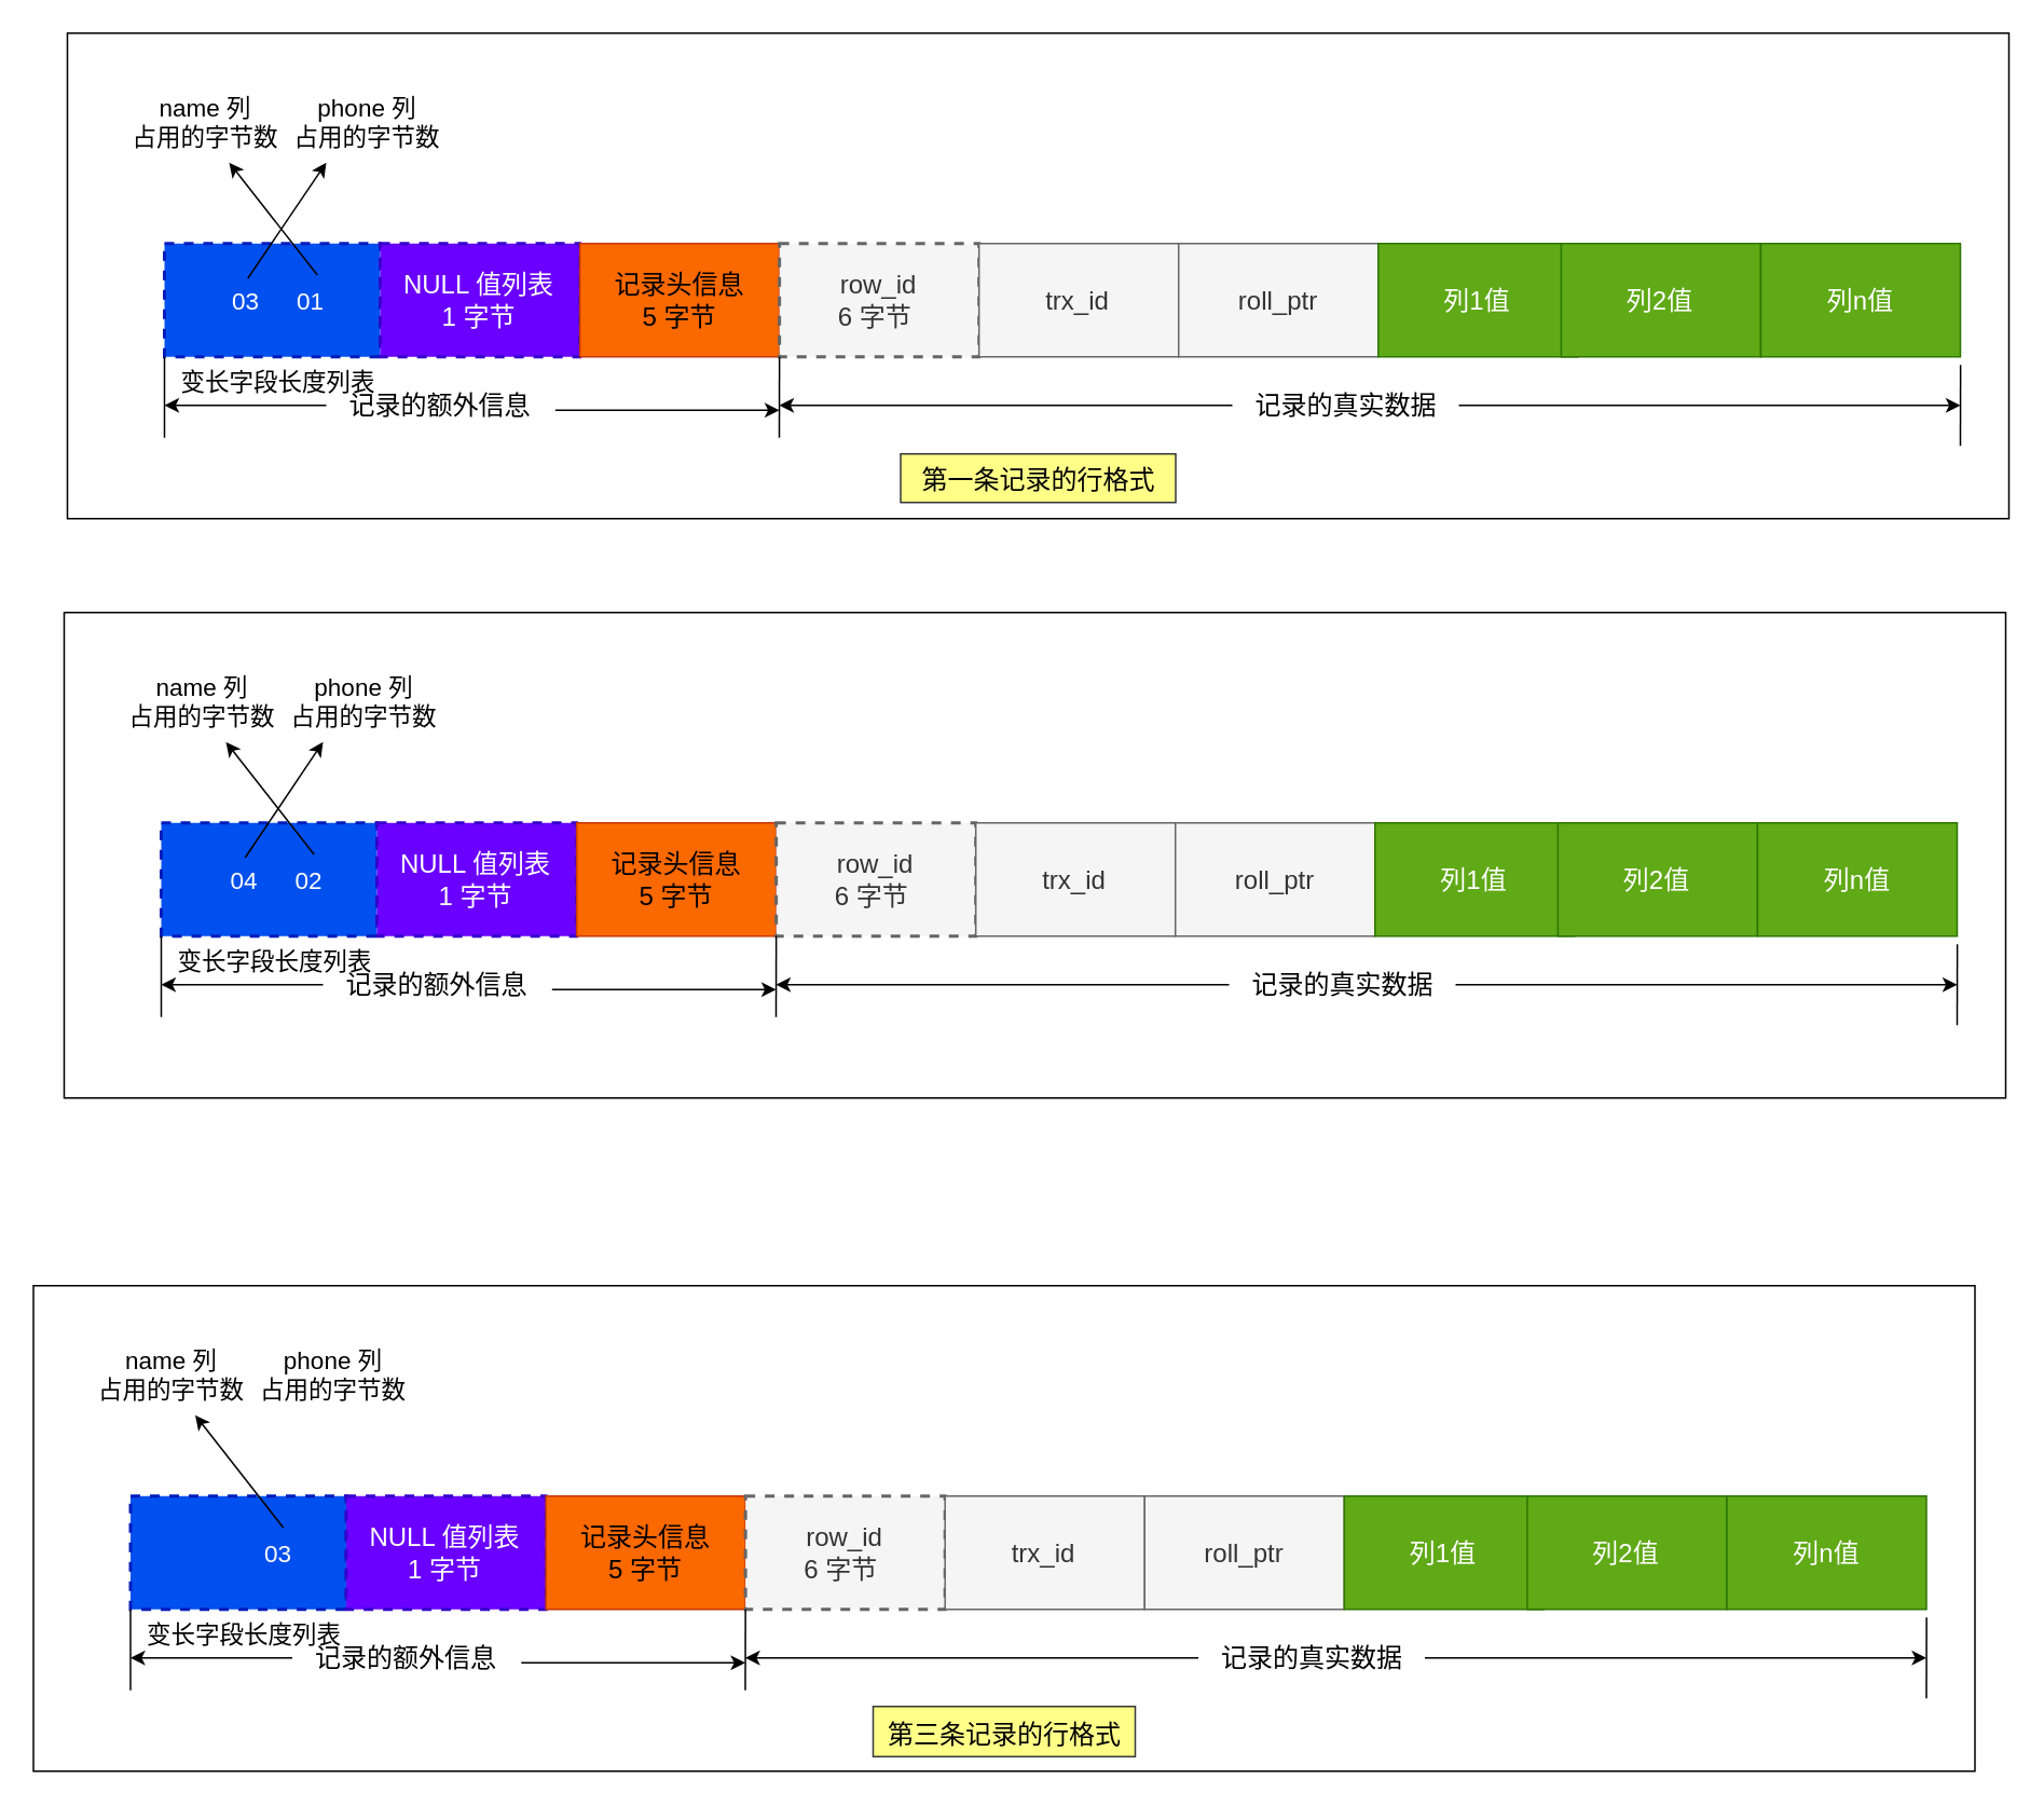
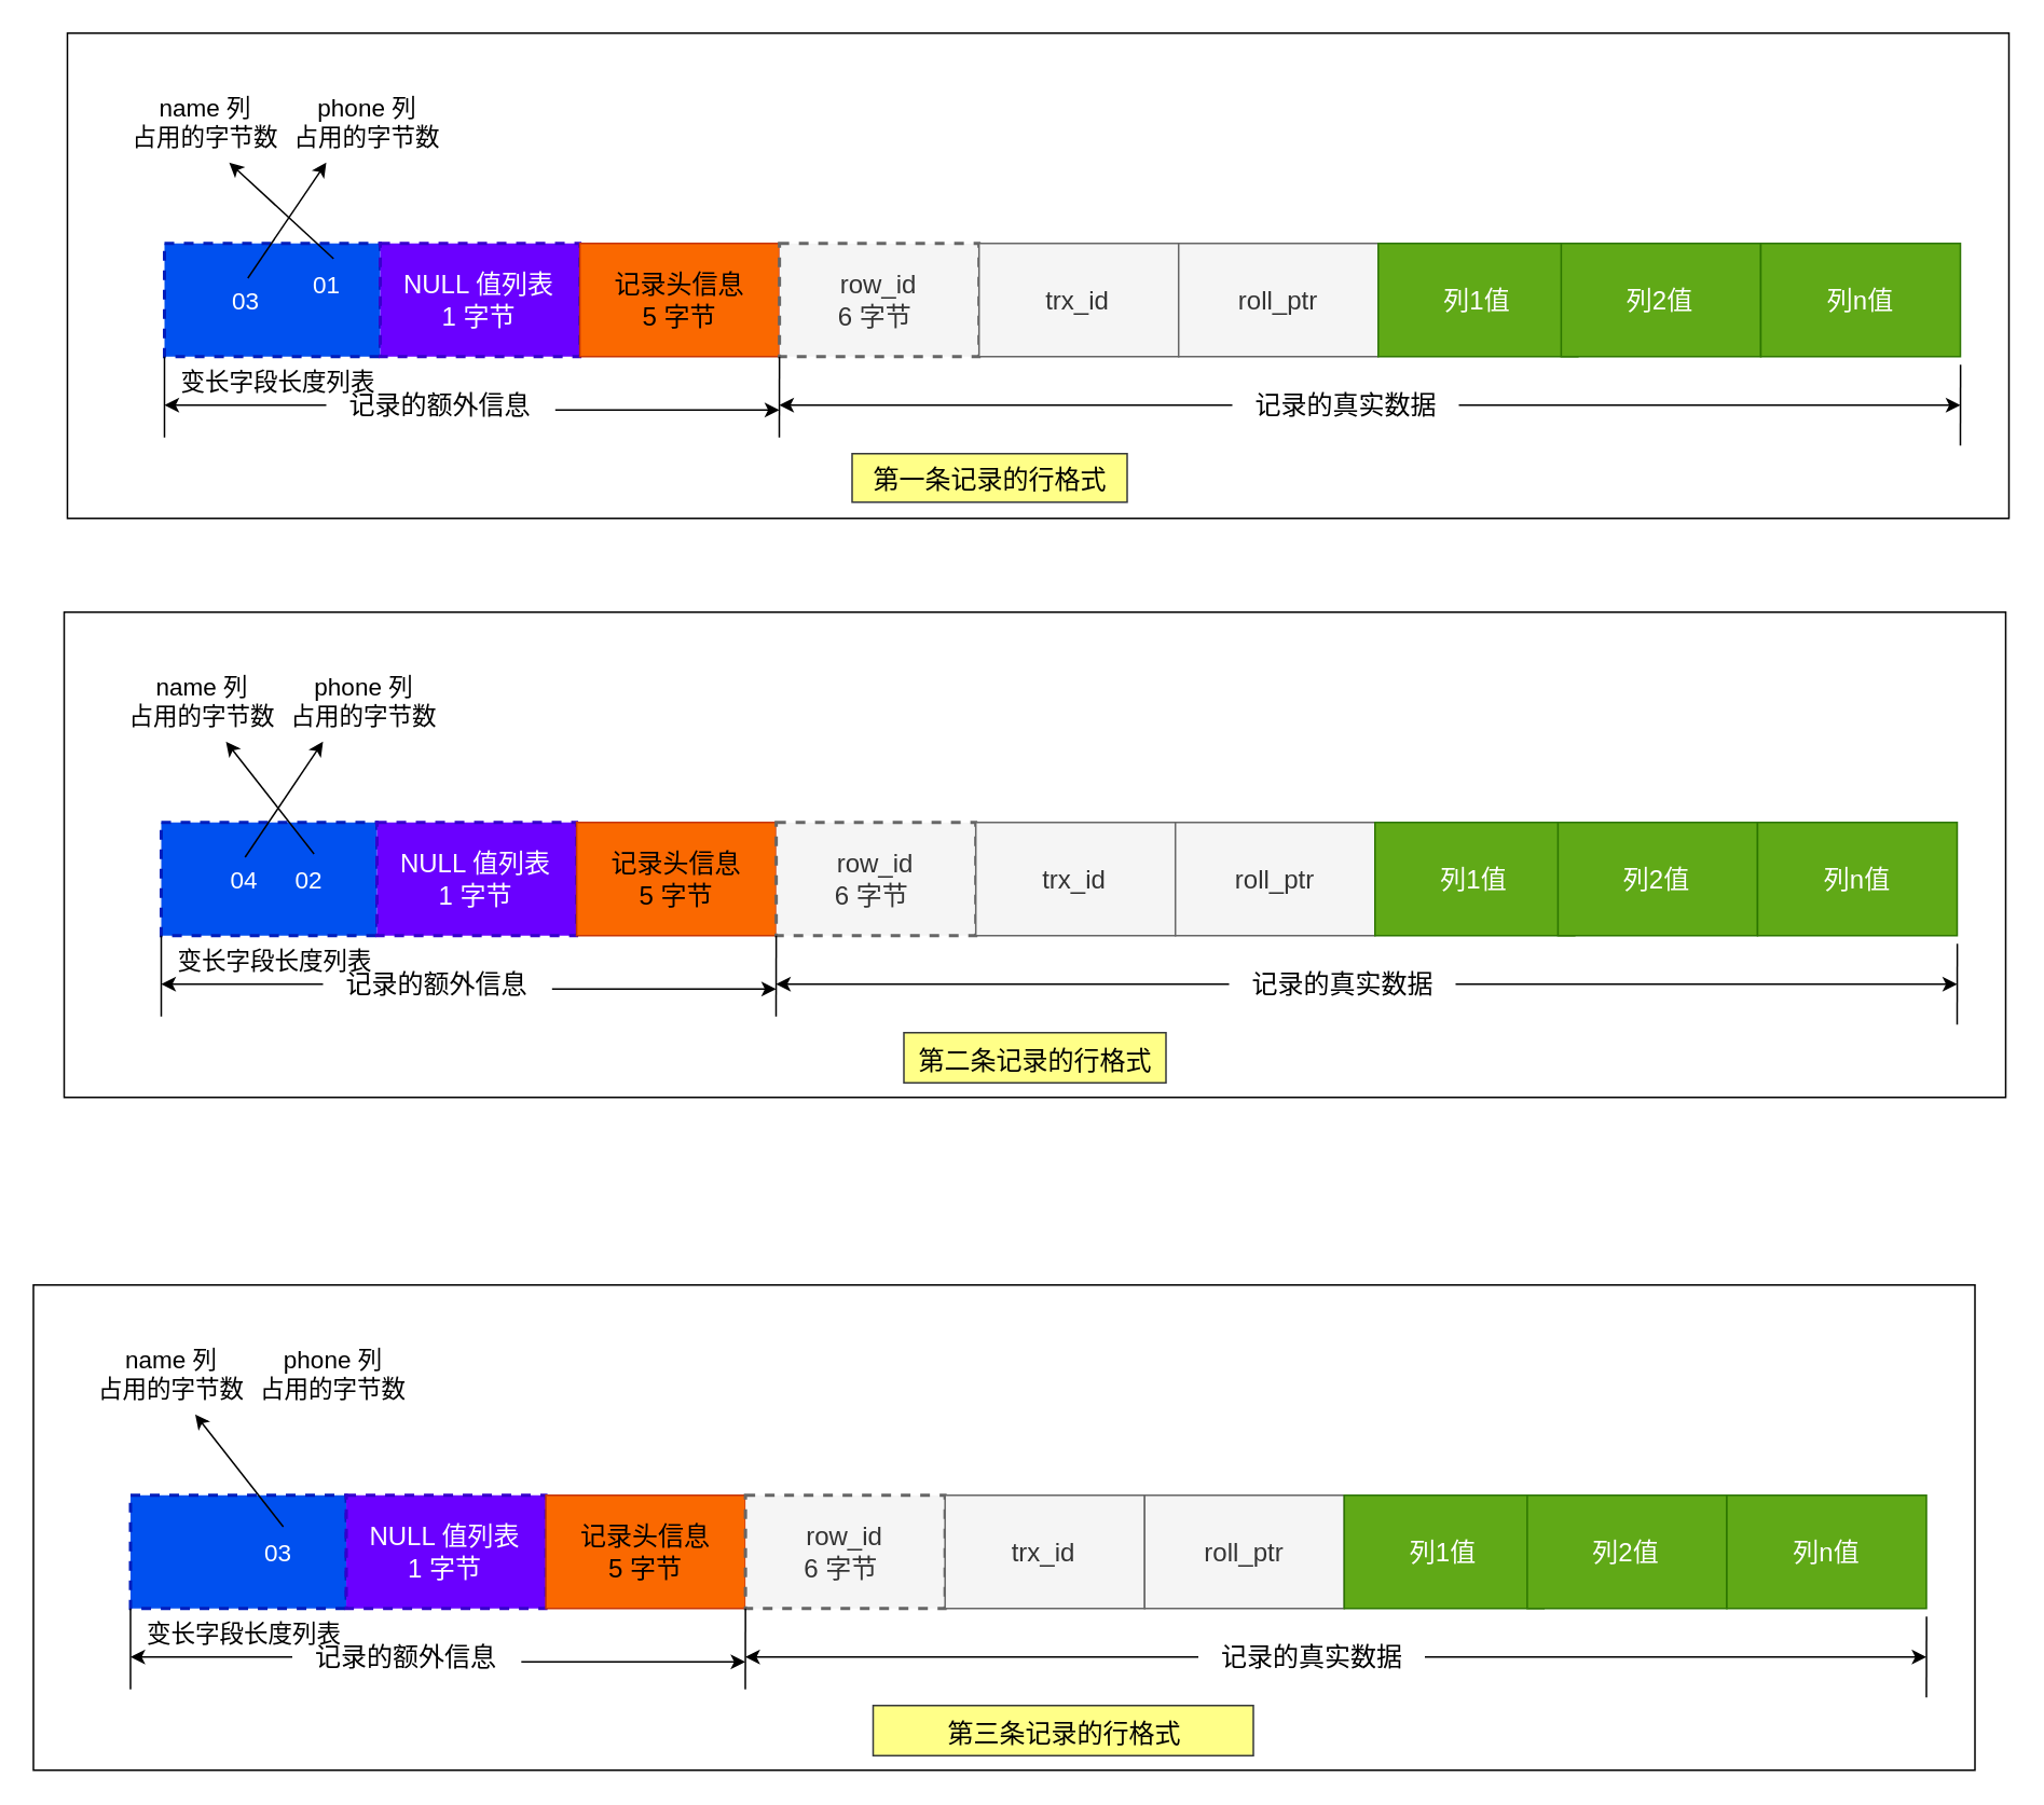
- <mxCell id="24" value="01" style="text;html=1;align=center;verticalAlign=middle;resizable=0;points=[];autosize=1;strokeColor=none;fillColor=none;fontSize=15;fontColor=#FFFFFF;labelBackgroundColor=none;" vertex="1" parent="1"><mxGeometry x="171" y="170" width="40" height="30" as="geometry" /></mxCell>
+ <mxCell id="24" value="01" style="text;html=1;align=center;verticalAlign=middle;resizable=0;points=[];autosize=1;strokeColor=none;fillColor=none;fontSize=15;fontColor=#FFFFFF;labelBackgroundColor=none;" vertex="1" parent="1"><mxGeometry x="181" y="160" width="40" height="30" as="geometry" /></mxCell>
- <mxCell id="28" value="&lt;span style=&quot;caret-color: rgb(184, 191, 198); font-family: &amp;quot;Helvetica Neue&amp;quot;, Helvetica, Arial, sans-serif; font-size: 16px; orphans: 4; text-align: start; text-size-adjust: auto;&quot;&gt;第一条记录的行格式&lt;/span&gt;" style="text;html=1;align=center;verticalAlign=middle;resizable=0;points=[];autosize=1;strokeColor=#36393d;fillColor=#ffff88;fontSize=15;labelBackgroundColor=none;" vertex="1" parent="1"><mxGeometry x="556" y="280" width="170" height="30" as="geometry" /></mxCell>
+ <mxCell id="28" value="&lt;span style=&quot;caret-color: rgb(184, 191, 198); font-family: &amp;quot;Helvetica Neue&amp;quot;, Helvetica, Arial, sans-serif; font-size: 16px; orphans: 4; text-align: start; text-size-adjust: auto;&quot;&gt;第一条记录的行格式&lt;/span&gt;" style="text;html=1;align=center;verticalAlign=middle;resizable=0;points=[];autosize=1;strokeColor=#36393d;fillColor=#ffff88;fontSize=15;labelBackgroundColor=none;" vertex="1" parent="1"><mxGeometry x="526" y="280" width="170" height="30" as="geometry" /></mxCell>
+ <mxCell id="55" value="&lt;span style=&quot;caret-color: rgb(184, 191, 198); font-family: &amp;quot;Helvetica Neue&amp;quot;, Helvetica, Arial, sans-serif; font-size: 16px; orphans: 4; text-align: start; text-size-adjust: auto;&quot;&gt;第二条记录的行格式&lt;/span&gt;" style="text;html=1;align=center;verticalAlign=middle;resizable=0;points=[];autosize=1;strokeColor=#36393d;fillColor=#ffff88;fontSize=15;labelBackgroundColor=none;" vertex="1" parent="1"><mxGeometry x="558" y="638" width="162" height="31" as="geometry" /></mxCell>
- <mxCell id="80" value="&lt;span style=&quot;caret-color: rgb(184, 191, 198); font-family: &amp;quot;Helvetica Neue&amp;quot;, Helvetica, Arial, sans-serif; font-size: 16px; orphans: 4; text-align: start; text-size-adjust: auto;&quot;&gt;第三条记录的行格式&lt;/span&gt;" style="text;html=1;align=center;verticalAlign=middle;resizable=0;points=[];autosize=1;strokeColor=#36393d;fillColor=#ffff88;fontSize=15;labelBackgroundColor=none;" vertex="1" parent="1"><mxGeometry x="539" y="1054" width="162" height="31" as="geometry" /></mxCell>
+ <mxCell id="80" value="&lt;span style=&quot;caret-color: rgb(184, 191, 198); font-family: &amp;quot;Helvetica Neue&amp;quot;, Helvetica, Arial, sans-serif; font-size: 16px; orphans: 4; text-align: start; text-size-adjust: auto;&quot;&gt;第三条记录的行格式&lt;/span&gt;" style="text;html=1;align=center;verticalAlign=middle;resizable=0;points=[];autosize=1;strokeColor=#36393d;fillColor=#ffff88;fontSize=15;labelBackgroundColor=none;" vertex="1" parent="1"><mxGeometry x="539" y="1054" width="235" height="31" as="geometry" /></mxCell>
